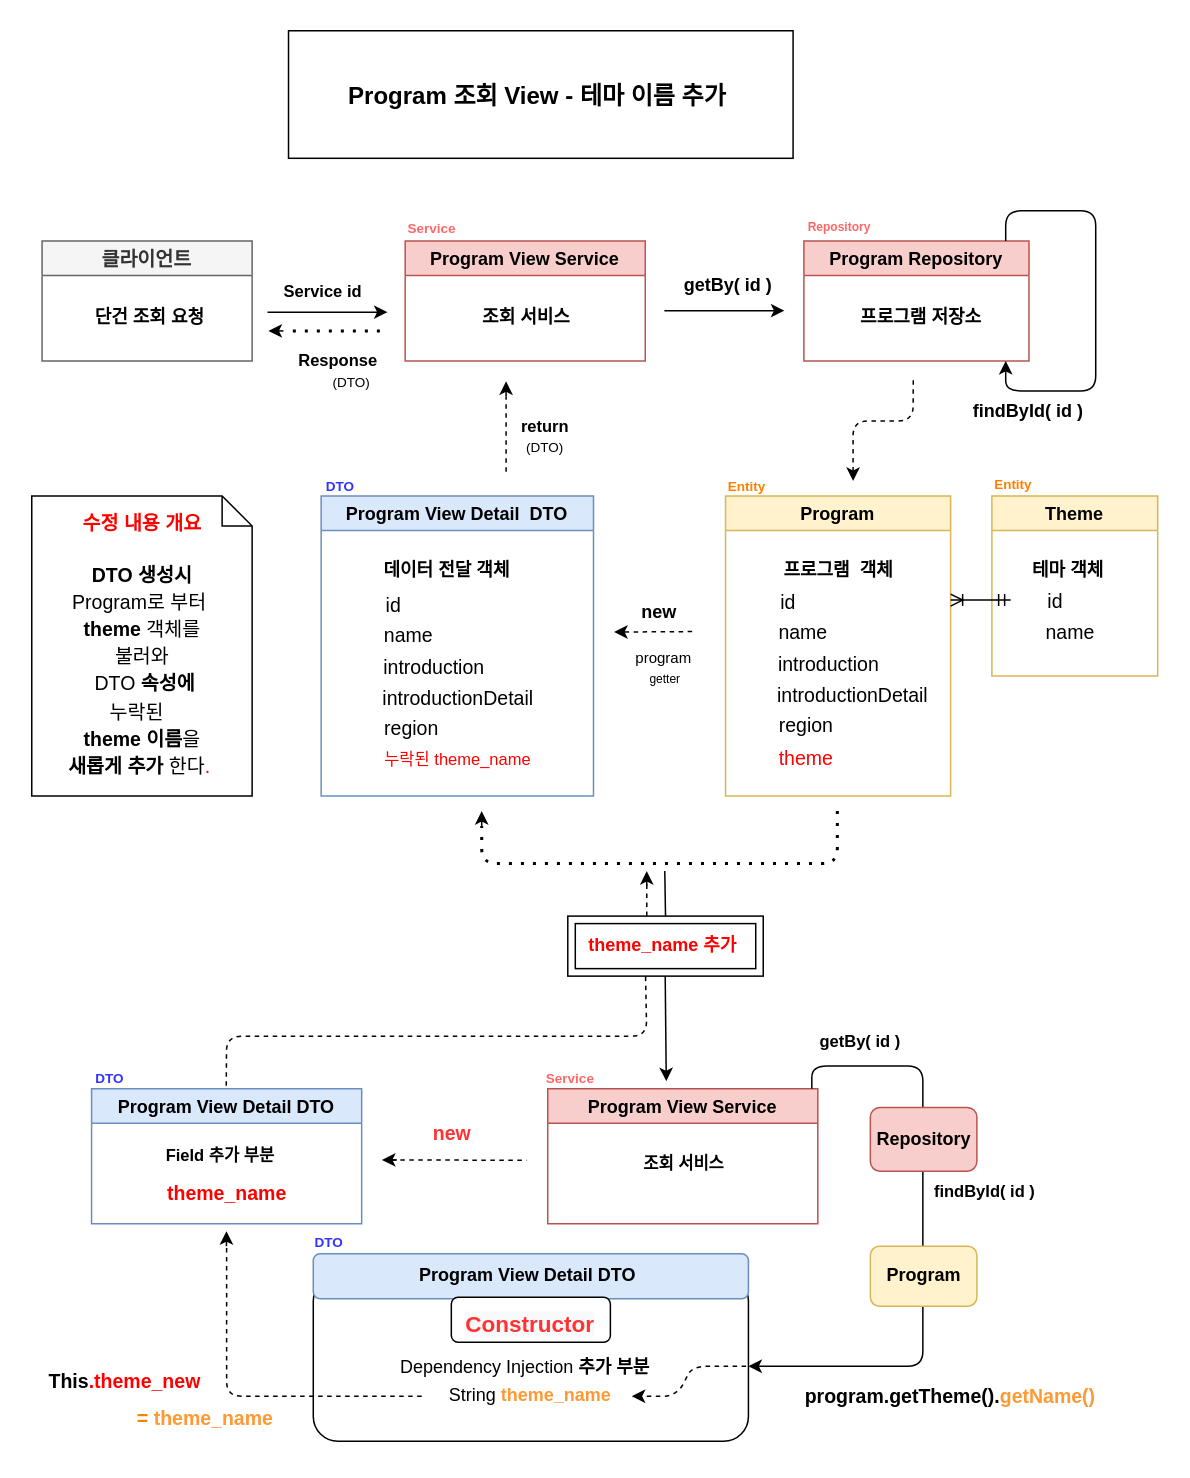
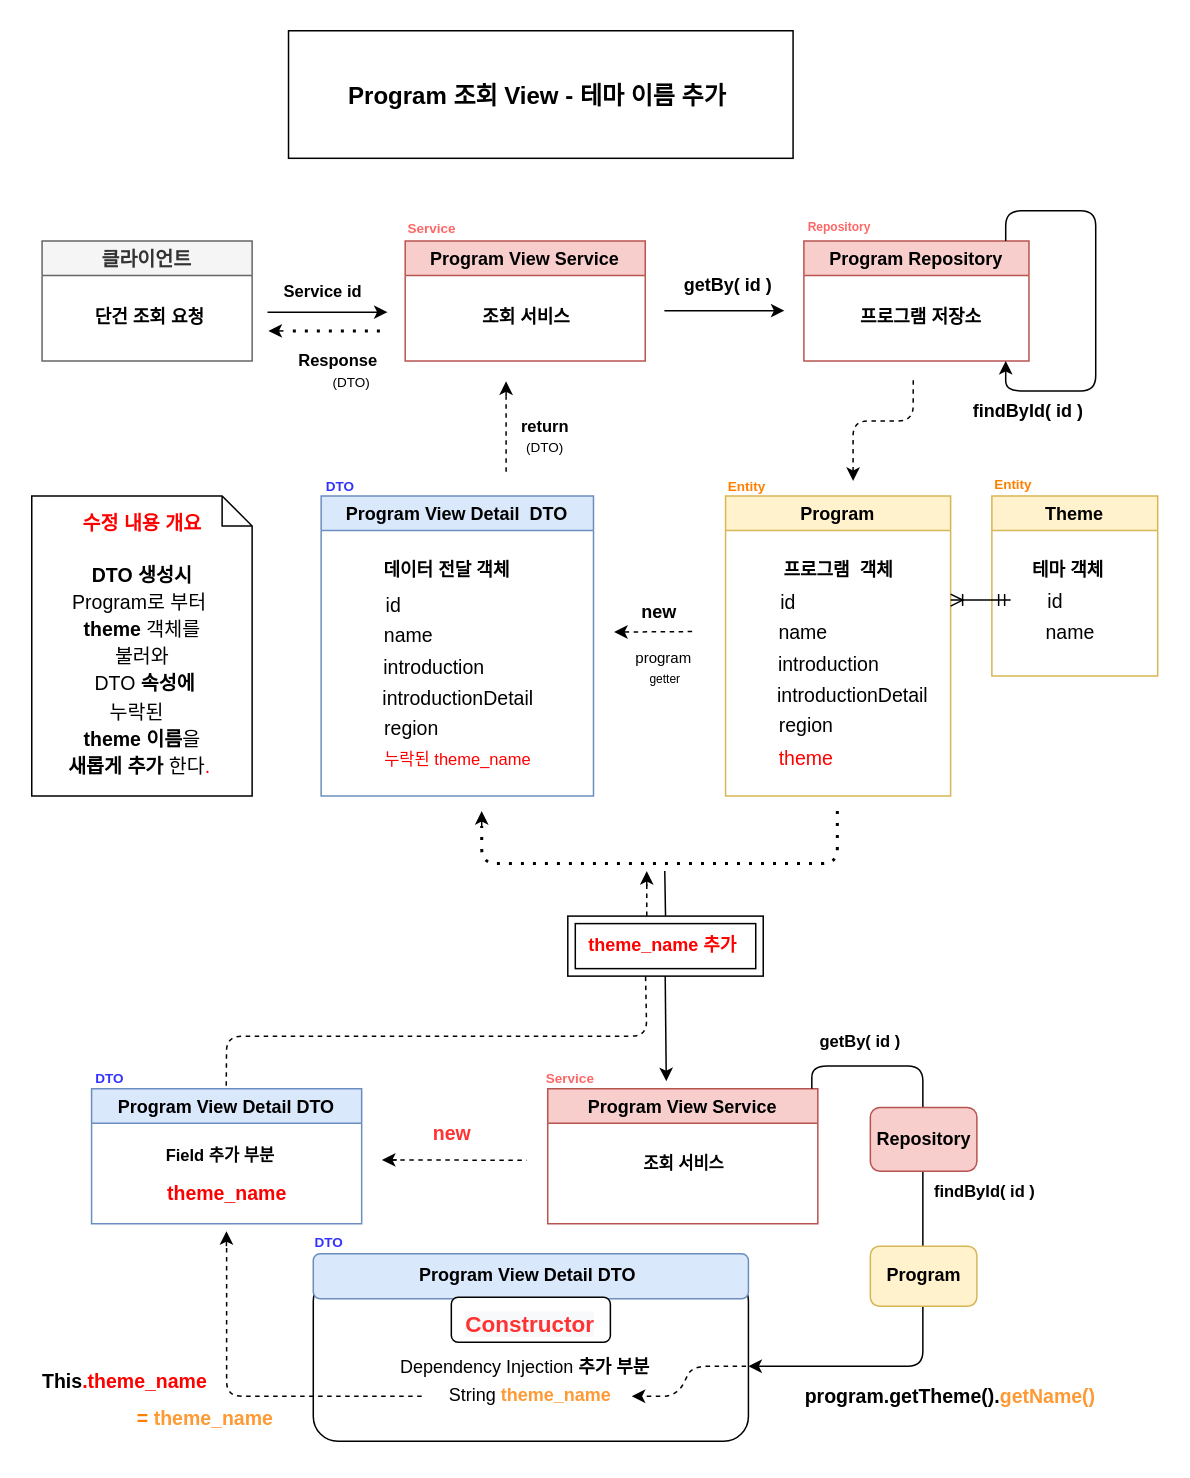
- <mxCell id="67" value="&lt;font style=&quot;font-size: 13px&quot;&gt;&lt;font color=&quot;#000000&quot; style=&quot;font-size: 13px&quot;&gt;This&lt;/font&gt;.theme_new&amp;nbsp;&amp;nbsp;&lt;/font&gt;" style="text;html=1;strokeColor=none;fillColor=none;align=center;verticalAlign=middle;whiteSpace=wrap;rounded=0;fontSize=11;fontStyle=1;fontColor=#FF0000;" parent="1" vertex="1"><mxGeometry x="30.5" y="900.03" width="111.25" height="40" as="geometry" /></mxCell>
+ <mxCell id="67" value="&lt;font style=&quot;font-size: 13px&quot;&gt;&lt;font color=&quot;#000000&quot; style=&quot;font-size: 13px&quot;&gt;This&lt;/font&gt;.theme_name&amp;nbsp;&amp;nbsp;&lt;/font&gt;" style="text;html=1;strokeColor=none;fillColor=none;align=center;verticalAlign=middle;whiteSpace=wrap;rounded=0;fontSize=11;fontStyle=1;fontColor=#FF0000;" parent="1" vertex="1"><mxGeometry x="30.5" y="900.03" width="111.25" height="40" as="geometry" /></mxCell>
